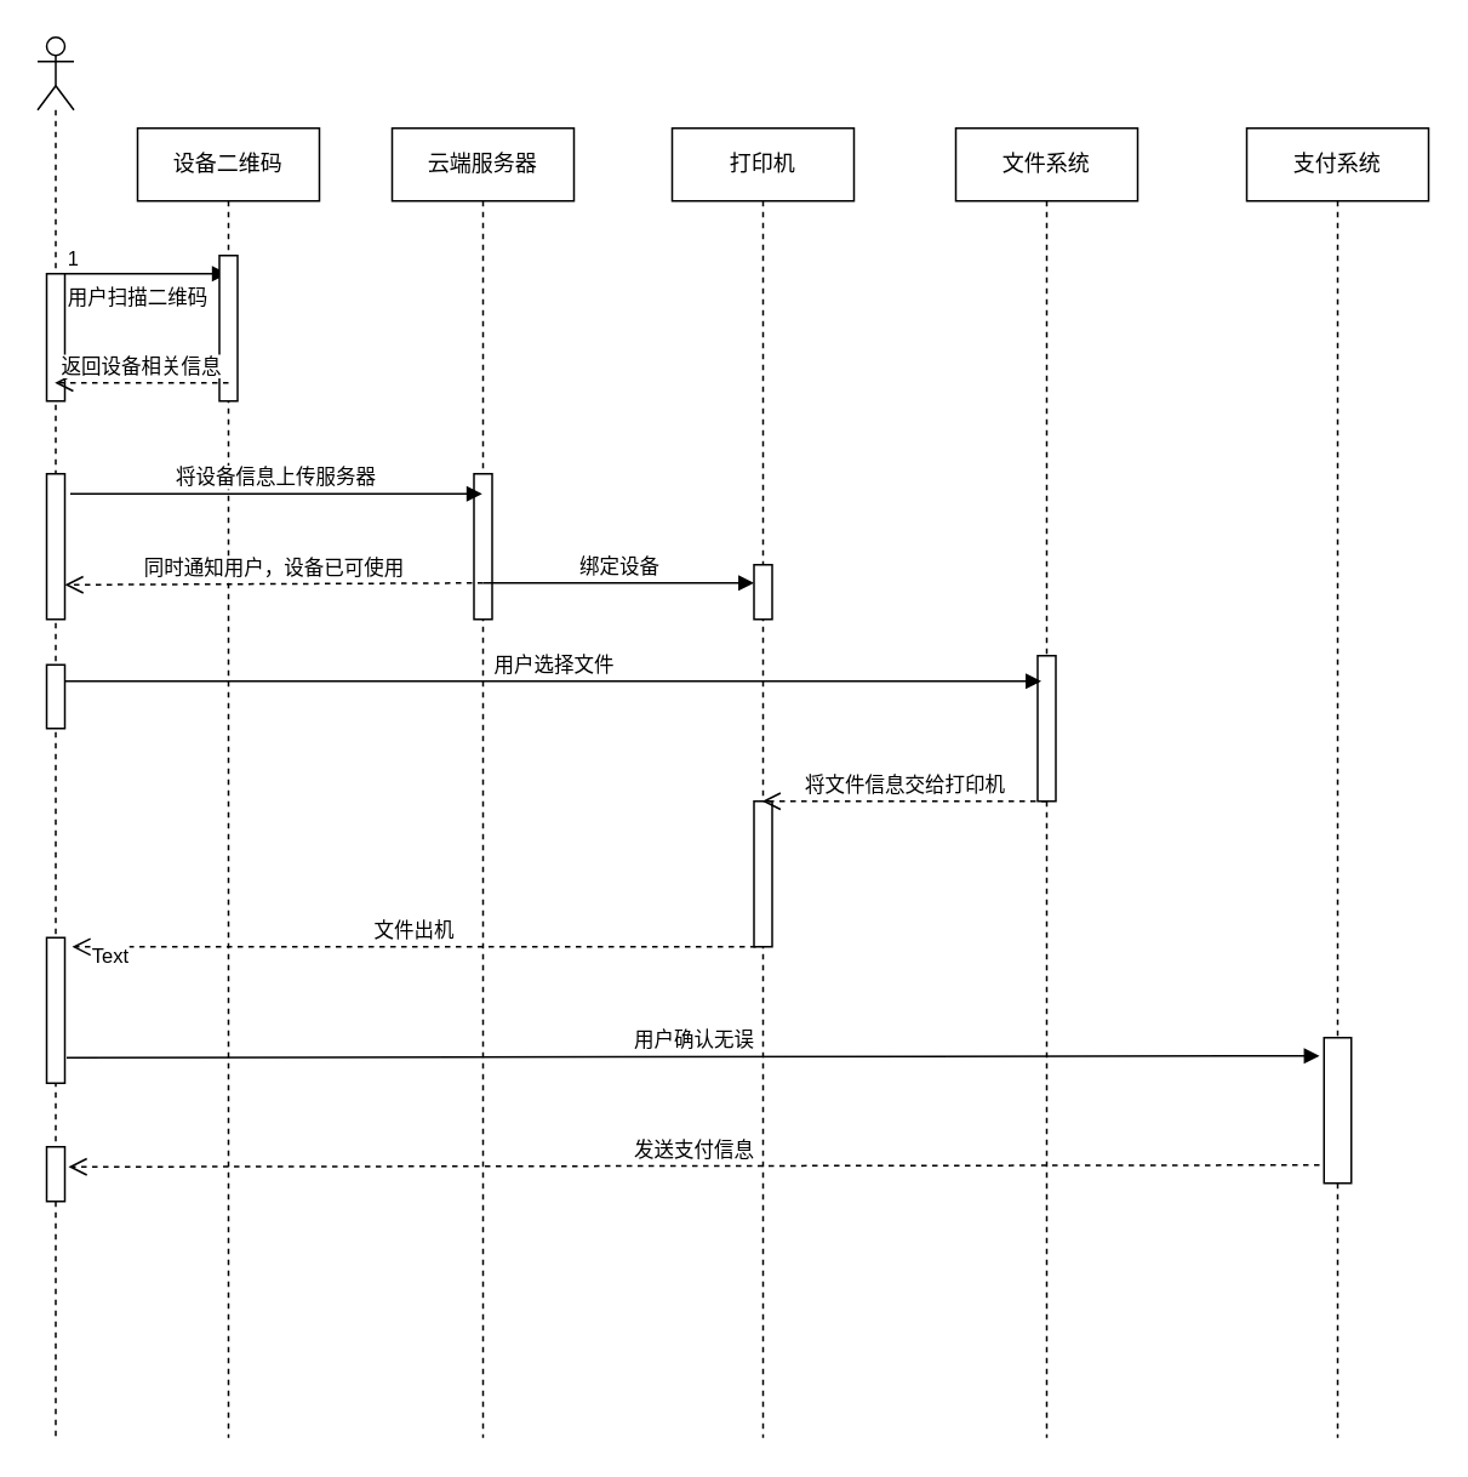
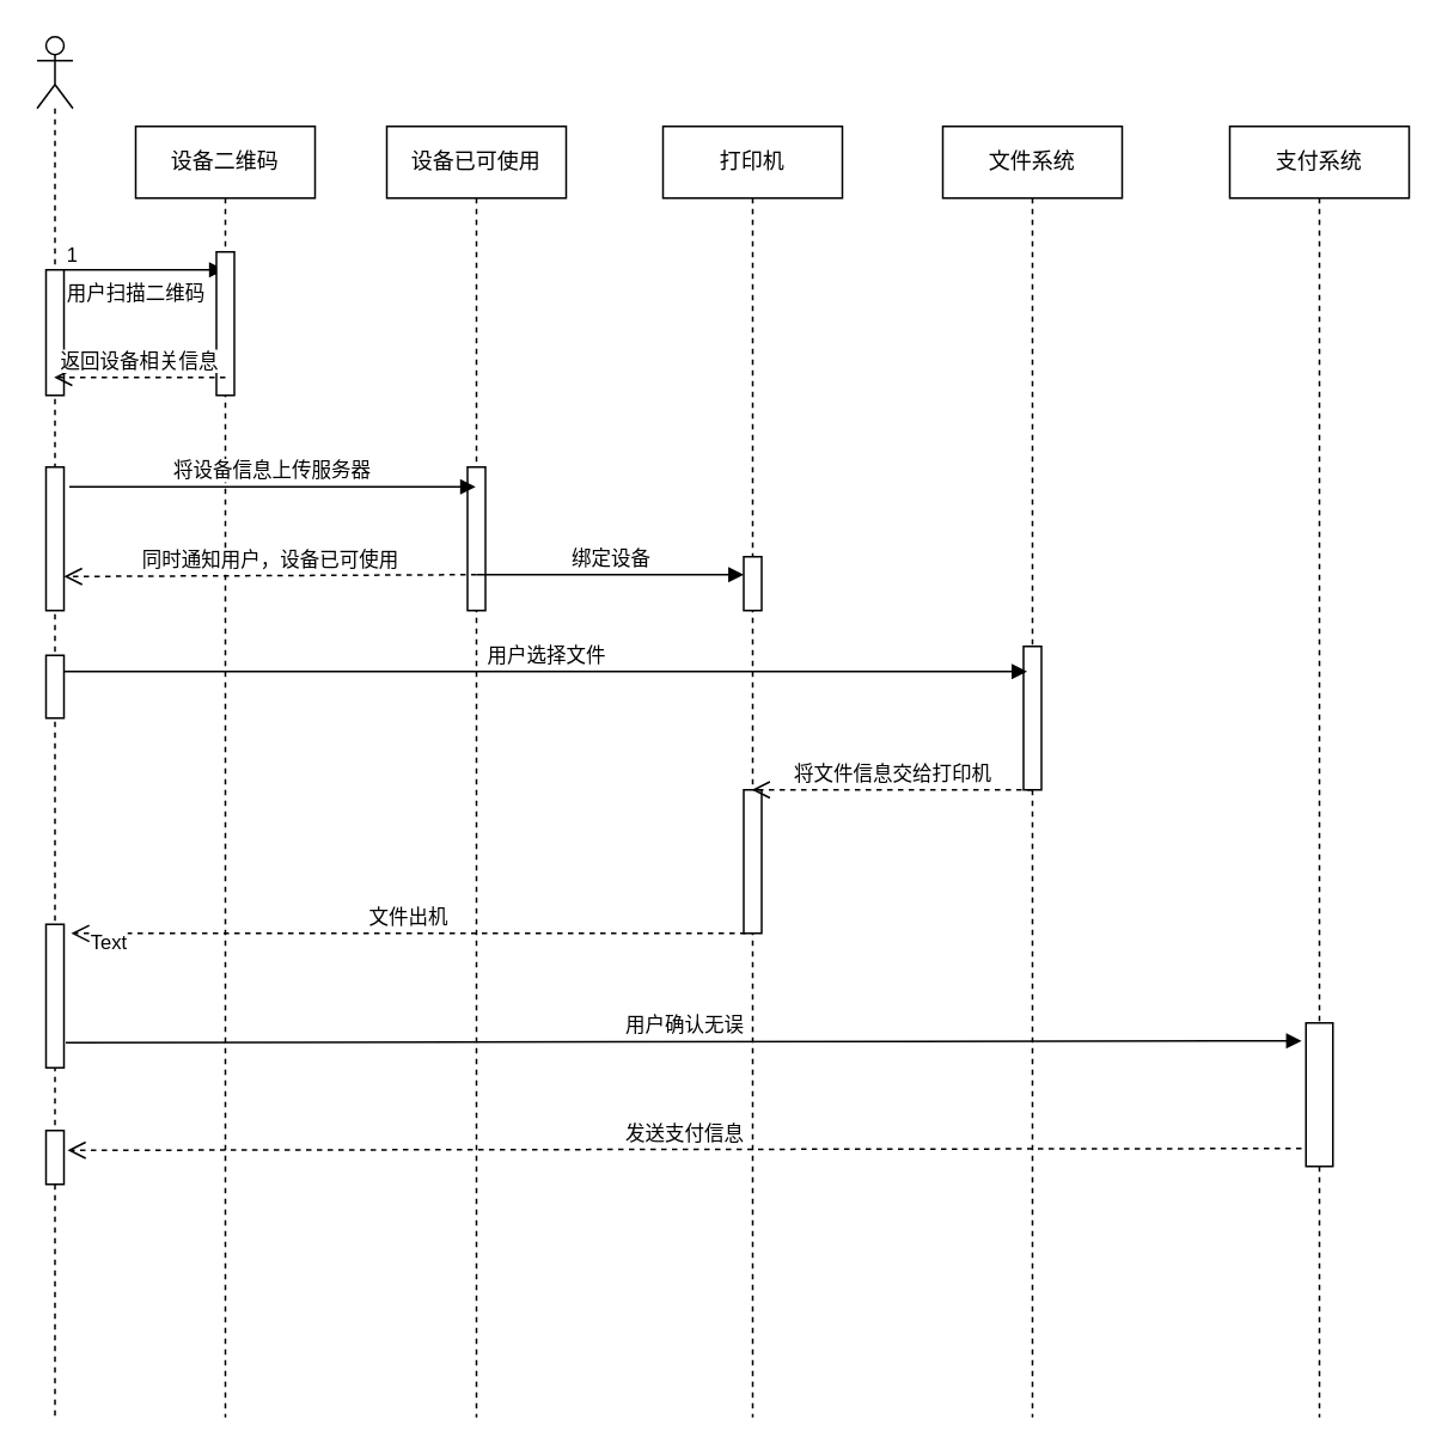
- <mxCell id="13" value="云端服务器" style="shape=umlLifeline;perimeter=lifelinePerimeter;whiteSpace=wrap;html=1;container=1;collapsible=0;recursiveResize=0;outlineConnect=0;" vertex="1" parent="1"><mxGeometry x="215" y="70" width="100" height="720" as="geometry" /></mxCell>
+ <mxCell id="13" value="设备已可使用" style="shape=umlLifeline;perimeter=lifelinePerimeter;whiteSpace=wrap;html=1;container=1;collapsible=0;recursiveResize=0;outlineConnect=0;" vertex="1" parent="1"><mxGeometry x="215" y="70" width="100" height="720" as="geometry" /></mxCell>
